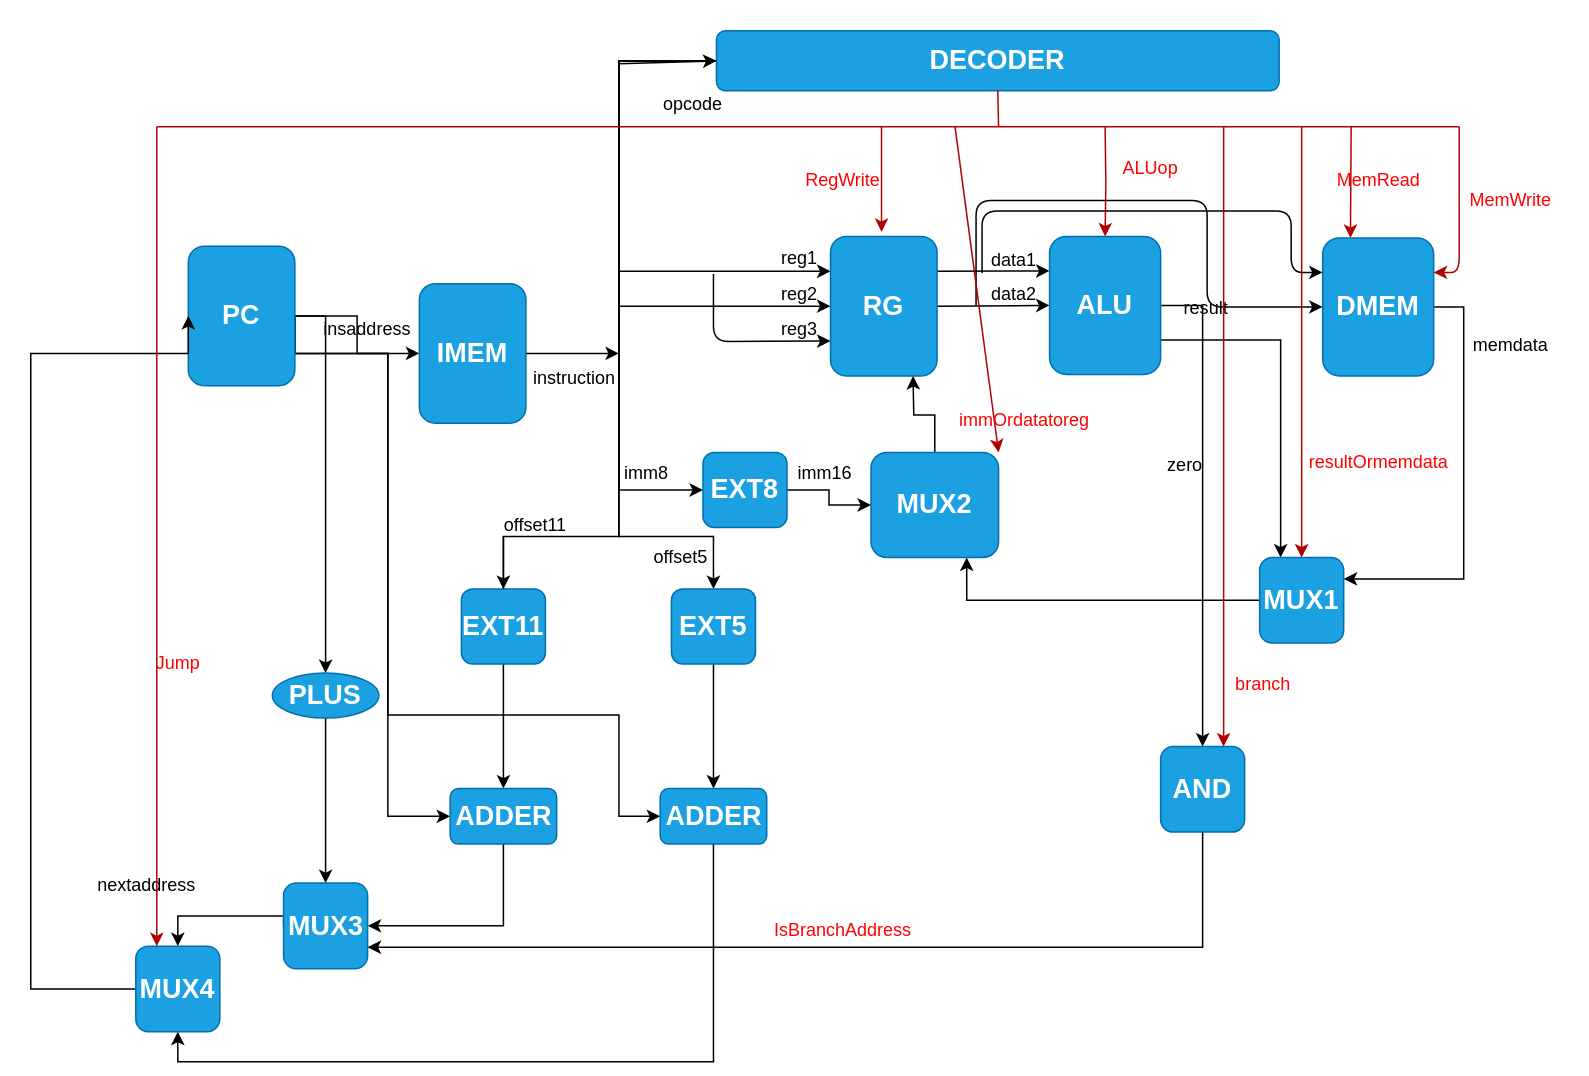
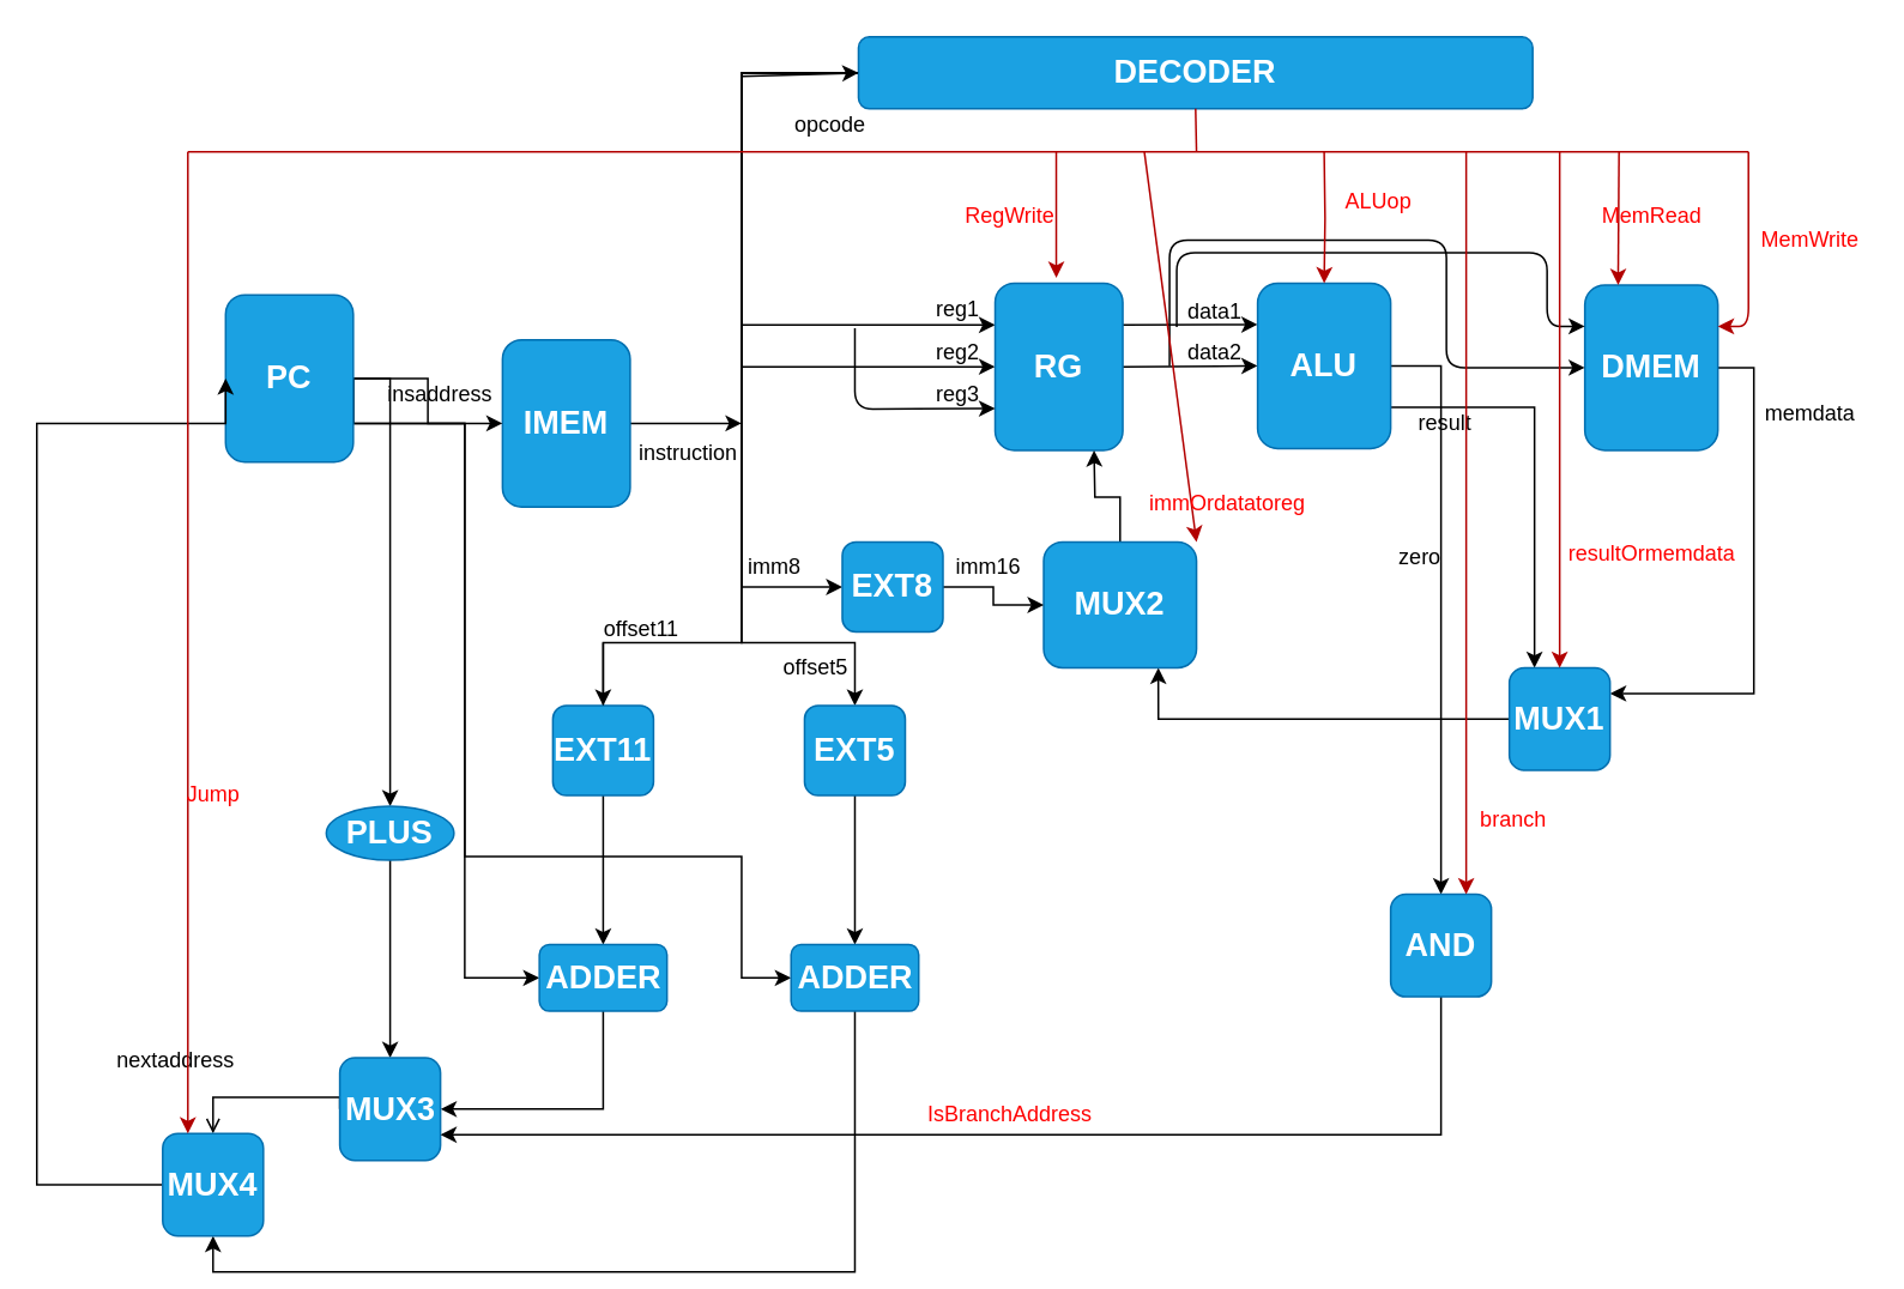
- <mxCell id="25" value="result" style="text;html=1;align=center;verticalAlign=middle;resizable=0;points=[];autosize=1;fontColor=#000000;" parent="1" vertex="1"><mxGeometry x="782" y="191" width="42" height="28" as="geometry" /></mxCell>
+ <mxCell id="25" value="result" style="text;html=1;align=center;verticalAlign=middle;resizable=0;points=[];autosize=1;fontColor=#000000;" parent="1" vertex="1"><mxGeometry x="782" y="221" width="42" height="28" as="geometry" /></mxCell>
- <mxCell id="50" style="edgeStyle=orthogonalEdgeStyle;rounded=0;orthogonalLoop=1;jettySize=auto;html=1;exitX=0;exitY=0.5;exitDx=0;exitDy=0;entryX=0.5;entryY=0;entryDx=0;entryDy=0;fontColor=#000000;" parent="1" source="51" target="56" edge="1"><mxGeometry relative="1" as="geometry"><Array as="points"><mxPoint x="189" y="610" /><mxPoint x="118" y="610" /></Array></mxGeometry></mxCell>
+ <mxCell id="50" style="edgeStyle=orthogonalEdgeStyle;rounded=0;orthogonalLoop=1;jettySize=auto;html=1;exitX=0;exitY=0.5;exitDx=0;exitDy=0;entryX=0.5;entryY=0;entryDx=0;entryDy=0;fontColor=#000000;endArrow=open;" parent="1" source="51" target="56" edge="1"><mxGeometry relative="1" as="geometry"><Array as="points"><mxPoint x="189" y="610" /><mxPoint x="118" y="610" /></Array></mxGeometry></mxCell>
